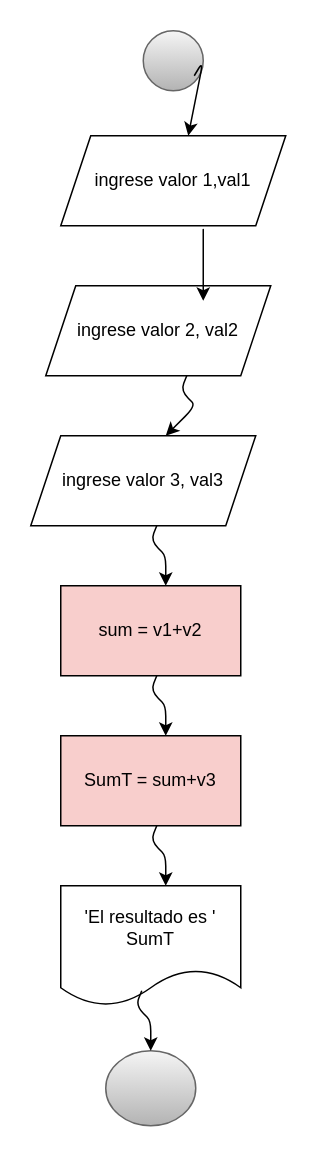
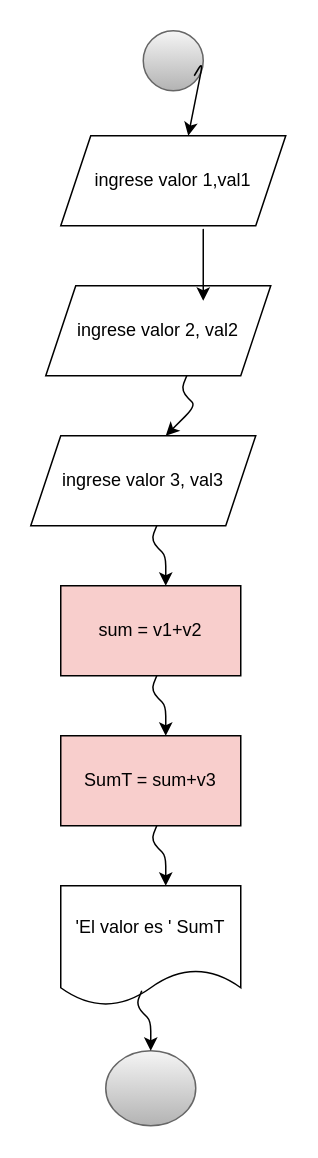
- <mxCell id="6" value="'El resultado es ' SumT" style="shape=document;whiteSpace=wrap;html=1;boundedLbl=1;" parent="1" vertex="1"><mxGeometry x="40" y="590" width="120" height="80" as="geometry" /></mxCell>
+ <mxCell id="6" value="'El valor es ' SumT" style="shape=document;whiteSpace=wrap;html=1;boundedLbl=1;" parent="1" vertex="1"><mxGeometry x="40" y="590" width="120" height="80" as="geometry" /></mxCell>
